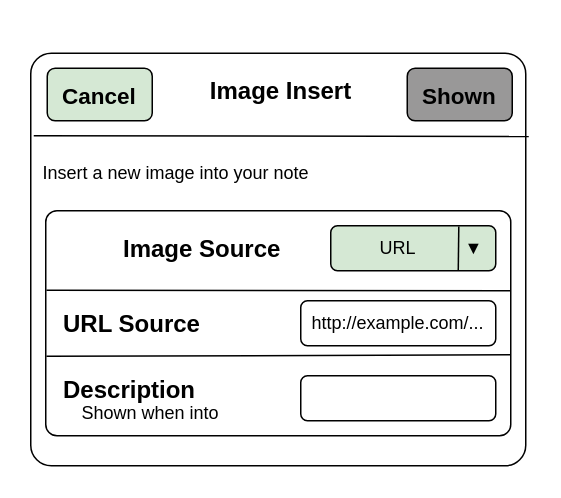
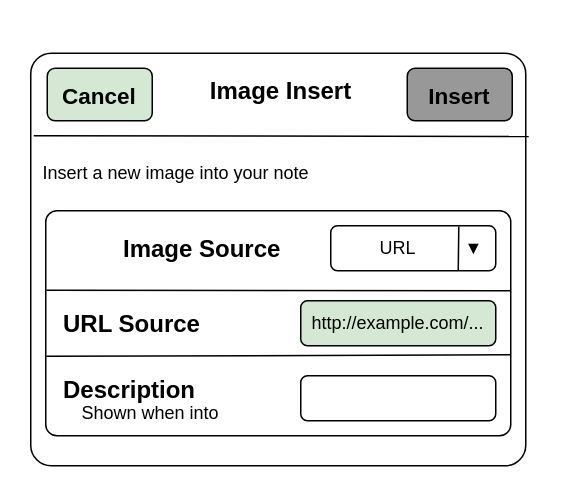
- <mxCell id="4" value="&lt;font size=&quot;1&quot;&gt;&lt;b&gt;&lt;font style=&quot;font-size: 15px;&quot;&gt;Shown&lt;/font&gt;&lt;/b&gt;&lt;/font&gt;" style="rounded=1;whiteSpace=wrap;html=1;fillColor=#999898;" vertex="1" parent="1"><mxGeometry x="271" y="45" width="70" height="35" as="geometry" /></mxCell>
+ <mxCell id="4" value="&lt;font size=&quot;1&quot;&gt;&lt;b&gt;&lt;font style=&quot;font-size: 15px;&quot;&gt;Insert&lt;/font&gt;&lt;/b&gt;&lt;/font&gt;" style="rounded=1;whiteSpace=wrap;html=1;fillColor=#999898;" vertex="1" parent="1"><mxGeometry x="271" y="45" width="70" height="35" as="geometry" /></mxCell>
- <mxCell id="10" value="&lt;font style=&quot;font-size: 12px;&quot;&gt;URL&lt;/font&gt;&lt;b&gt;&amp;nbsp;&amp;nbsp;&amp;nbsp;&amp;nbsp;&amp;nbsp;&amp;nbsp; &lt;/b&gt;" style="rounded=1;whiteSpace=wrap;html=1;fillColor=#d5e8d4;" vertex="1" parent="1"><mxGeometry x="220" y="150" width="110" height="30" as="geometry" /></mxCell>
+ <mxCell id="10" value="&lt;font style=&quot;font-size: 12px;&quot;&gt;URL&lt;/font&gt;&lt;b&gt;&amp;nbsp;&amp;nbsp;&amp;nbsp;&amp;nbsp;&amp;nbsp;&amp;nbsp; &lt;/b&gt;" style="rounded=1;whiteSpace=wrap;html=1;" vertex="1" parent="1"><mxGeometry x="220" y="150" width="110" height="30" as="geometry" /></mxCell>
- <mxCell id="14" value="http://example.com/..." style="rounded=1;whiteSpace=wrap;html=1;" vertex="1" parent="1"><mxGeometry x="200" y="200" width="130" height="30" as="geometry" /></mxCell>
+ <mxCell id="14" value="http://example.com/..." style="rounded=1;whiteSpace=wrap;html=1;fillColor=#d5e8d4;" vertex="1" parent="1"><mxGeometry x="200" y="200" width="130" height="30" as="geometry" /></mxCell>
